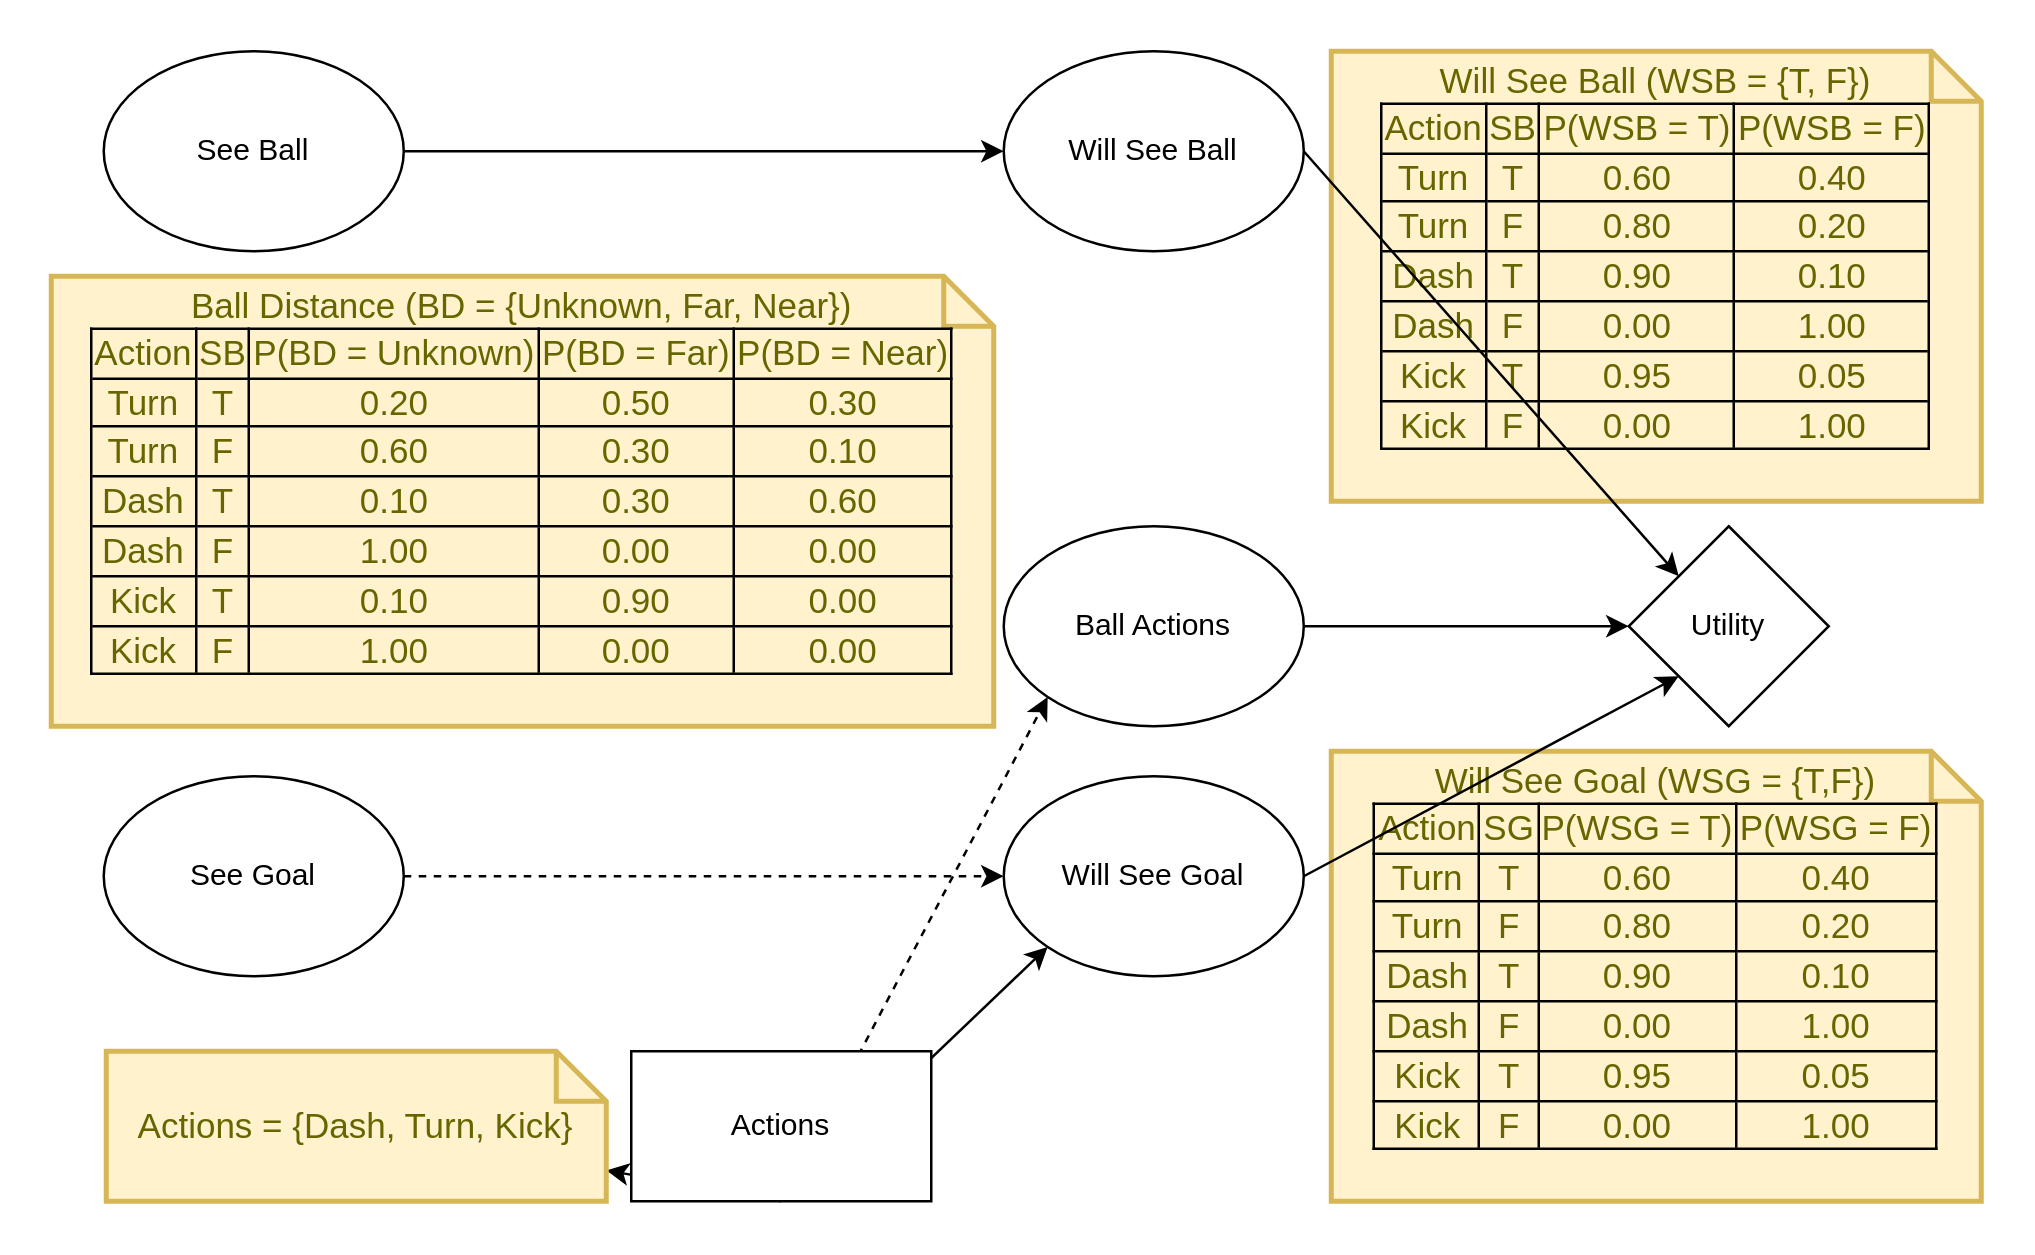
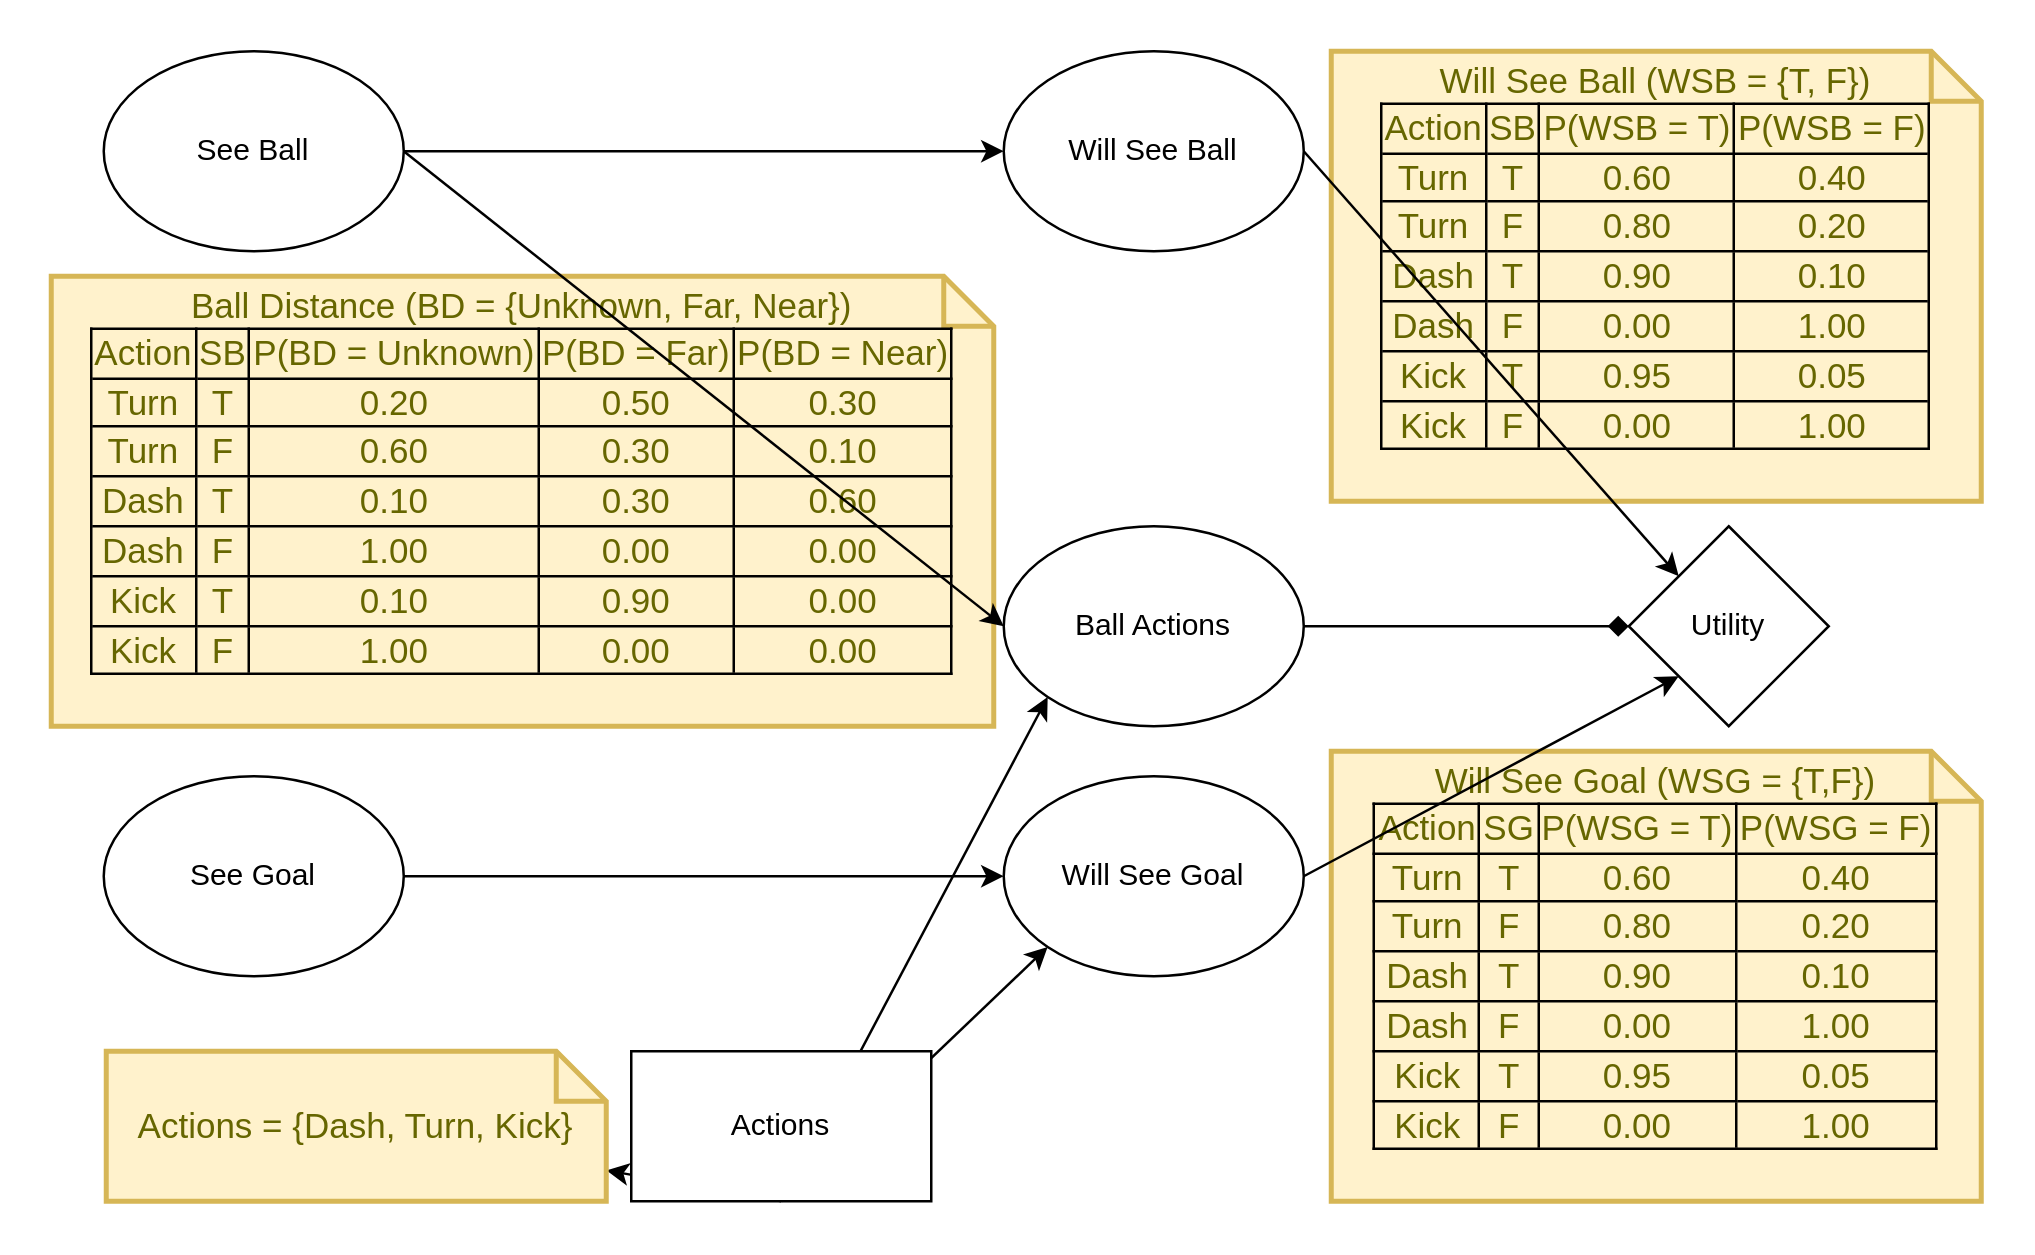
+ <mxCell id="6" style="edgeStyle=none;rounded=0;orthogonalLoop=1;jettySize=auto;html=1;exitX=1;exitY=0.5;exitDx=0;exitDy=0;entryX=0;entryY=0.5;entryDx=0;entryDy=0;" edge="1" parent="1" source="7" target="11"><mxGeometry relative="1" as="geometry" /></mxCell>
- <mxCell id="10" style="edgeStyle=none;rounded=0;orthogonalLoop=1;jettySize=auto;html=1;exitX=1;exitY=0.5;exitDx=0;exitDy=0;entryX=0;entryY=0.5;entryDx=0;entryDy=0;" edge="1" parent="1" source="11" target="16"><mxGeometry relative="1" as="geometry"><mxPoint x="574" y="350" as="targetPoint" /></mxGeometry></mxCell>
+ <mxCell id="10" style="edgeStyle=none;rounded=0;orthogonalLoop=1;jettySize=auto;html=1;exitX=1;exitY=0.5;exitDx=0;exitDy=0;entryX=0;entryY=0.5;entryDx=0;entryDy=0;endArrow=diamond;" edge="1" parent="1" source="11" target="16"><mxGeometry relative="1" as="geometry"><mxPoint x="574" y="350" as="targetPoint" /></mxGeometry></mxCell>
- <mxCell id="8" style="edgeStyle=none;rounded=0;orthogonalLoop=1;jettySize=auto;html=1;exitX=1;exitY=0.5;exitDx=0;exitDy=0;entryX=0;entryY=0.5;entryDx=0;entryDy=0;dashed=1;" edge="1" parent="1" source="9" target="15"><mxGeometry relative="1" as="geometry" /></mxCell>
+ <mxCell id="8" style="edgeStyle=none;rounded=0;orthogonalLoop=1;jettySize=auto;html=1;exitX=1;exitY=0.5;exitDx=0;exitDy=0;entryX=0;entryY=0.5;entryDx=0;entryDy=0;" edge="1" parent="1" source="9" target="15"><mxGeometry relative="1" as="geometry" /></mxCell>
- <mxCell id="18" style="edgeStyle=none;rounded=0;orthogonalLoop=1;jettySize=auto;html=1;exitX=0.5;exitY=1;exitDx=0;exitDy=0;entryX=0;entryY=1;entryDx=0;entryDy=0;dashed=1;" edge="1" parent="1" source="20" target="11"><mxGeometry relative="1" as="geometry" /></mxCell>
+ <mxCell id="18" style="edgeStyle=none;rounded=0;orthogonalLoop=1;jettySize=auto;html=1;exitX=0.5;exitY=1;exitDx=0;exitDy=0;entryX=0;entryY=1;entryDx=0;entryDy=0;" edge="1" parent="1" source="20" target="11"><mxGeometry relative="1" as="geometry" /></mxCell>
